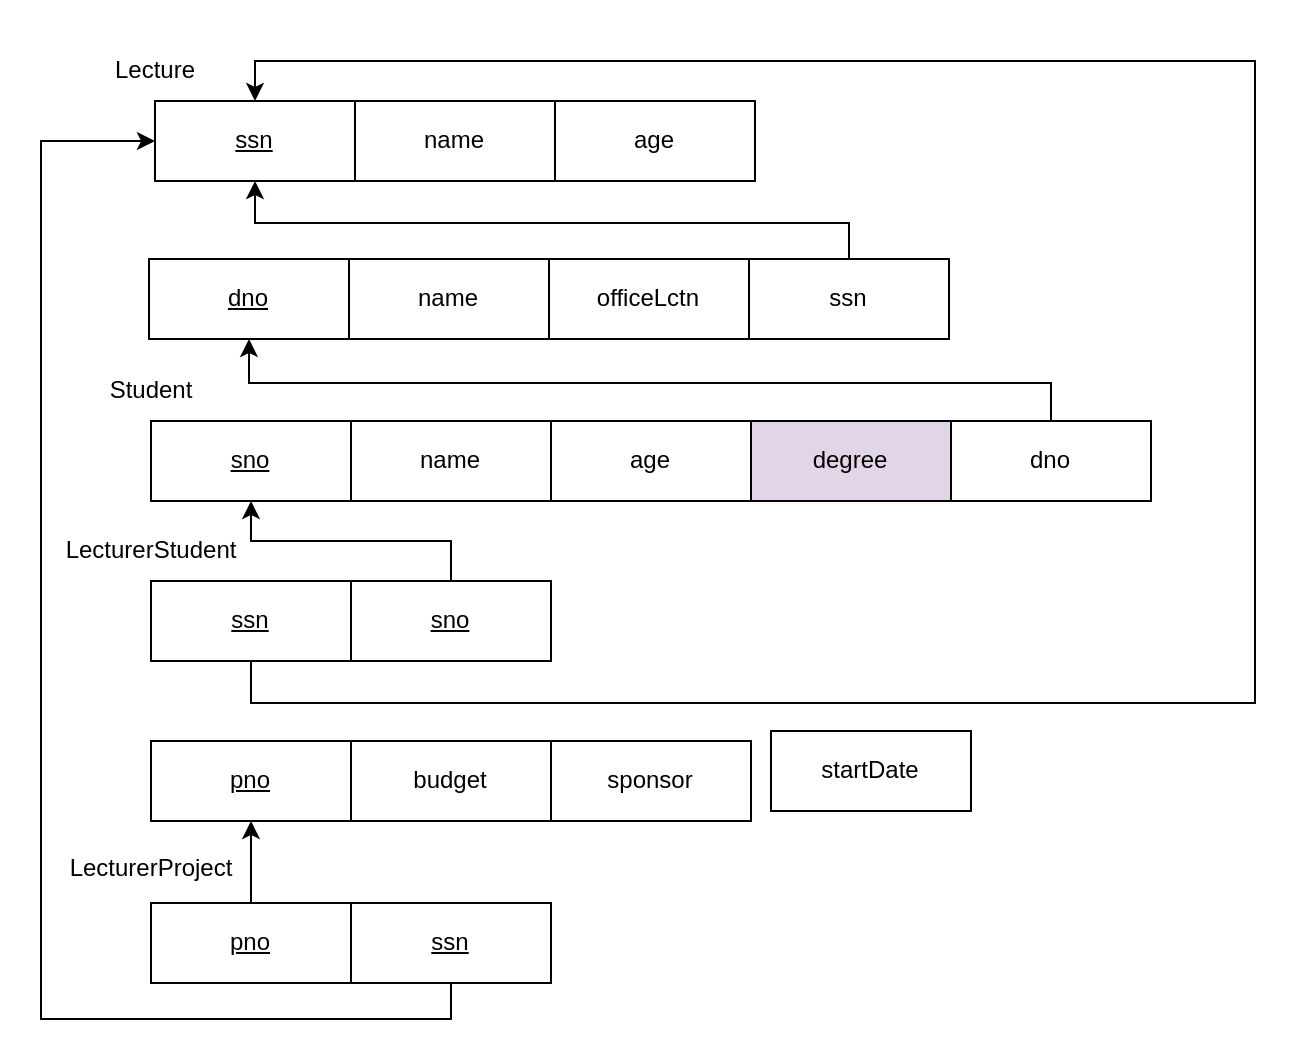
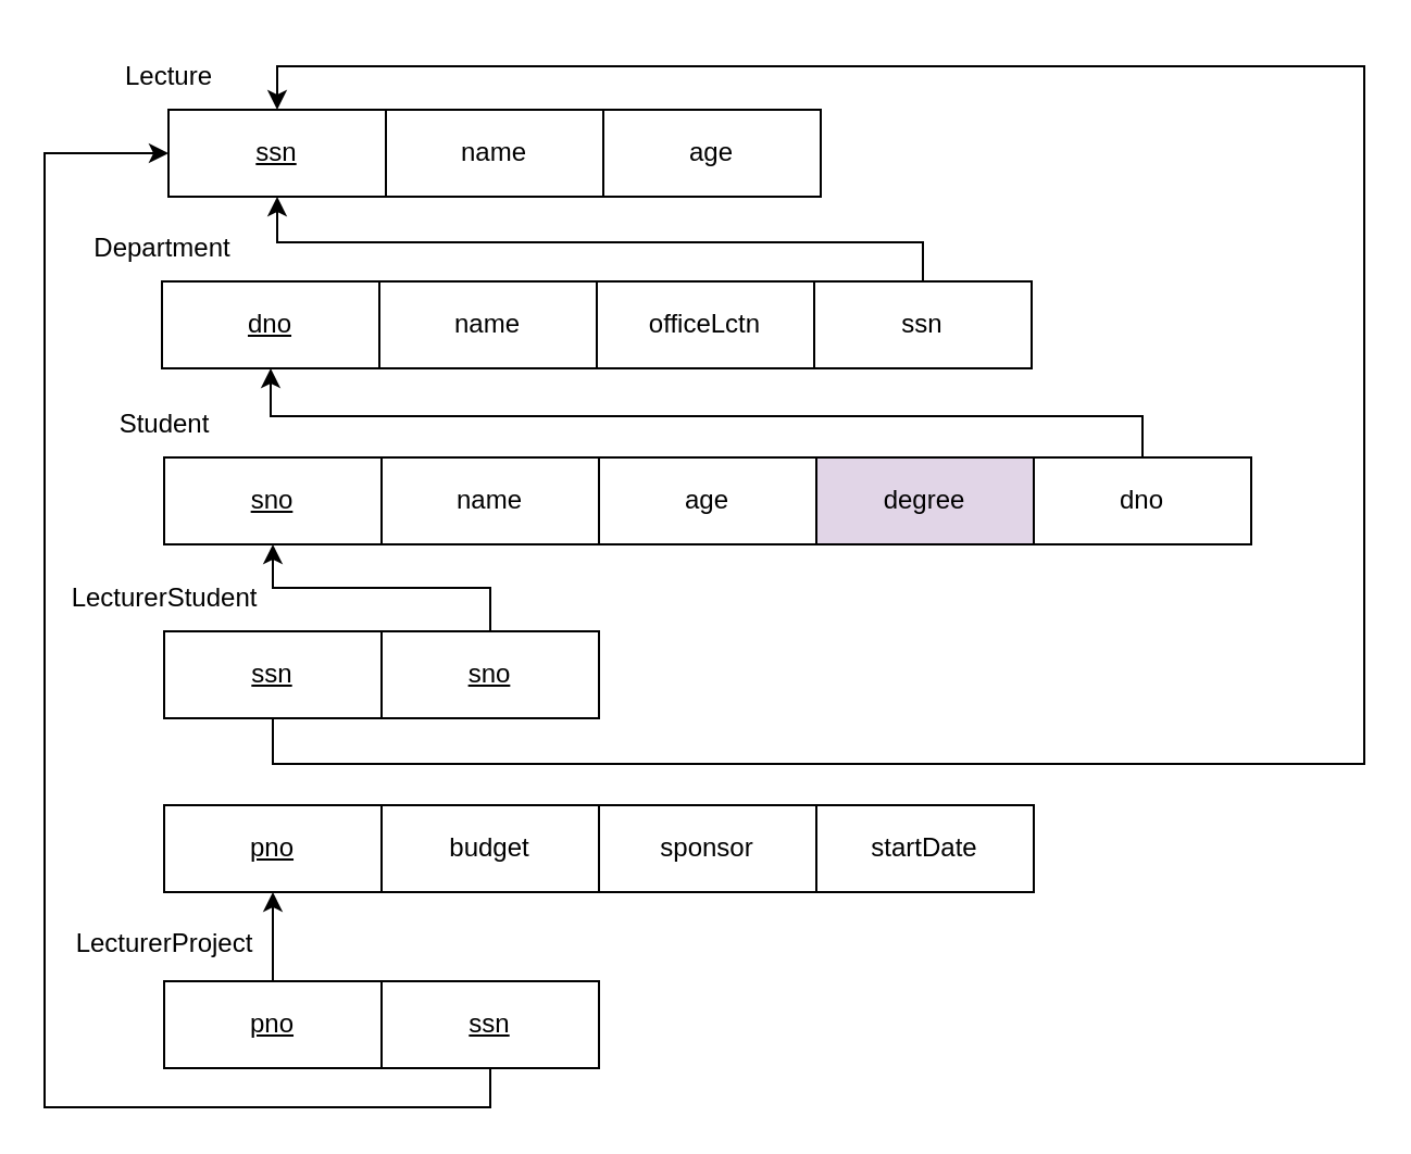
+ <mxCell id="6" value="Department" style="text;html=1;align=center;verticalAlign=middle;resizable=0;points=[];autosize=1;strokeColor=none;fillColor=none;" vertex="1" parent="1"><mxGeometry x="29" y="99" width="90" height="30" as="geometry" /></mxCell>
- <mxCell id="27" value="startDate" style="whiteSpace=wrap;html=1;align=center;" vertex="1" parent="1"><mxGeometry x="385" y="365" width="100" height="40" as="geometry" /></mxCell>
+ <mxCell id="27" value="startDate" style="whiteSpace=wrap;html=1;align=center;" vertex="1" parent="1"><mxGeometry x="375" y="370" width="100" height="40" as="geometry" /></mxCell>
